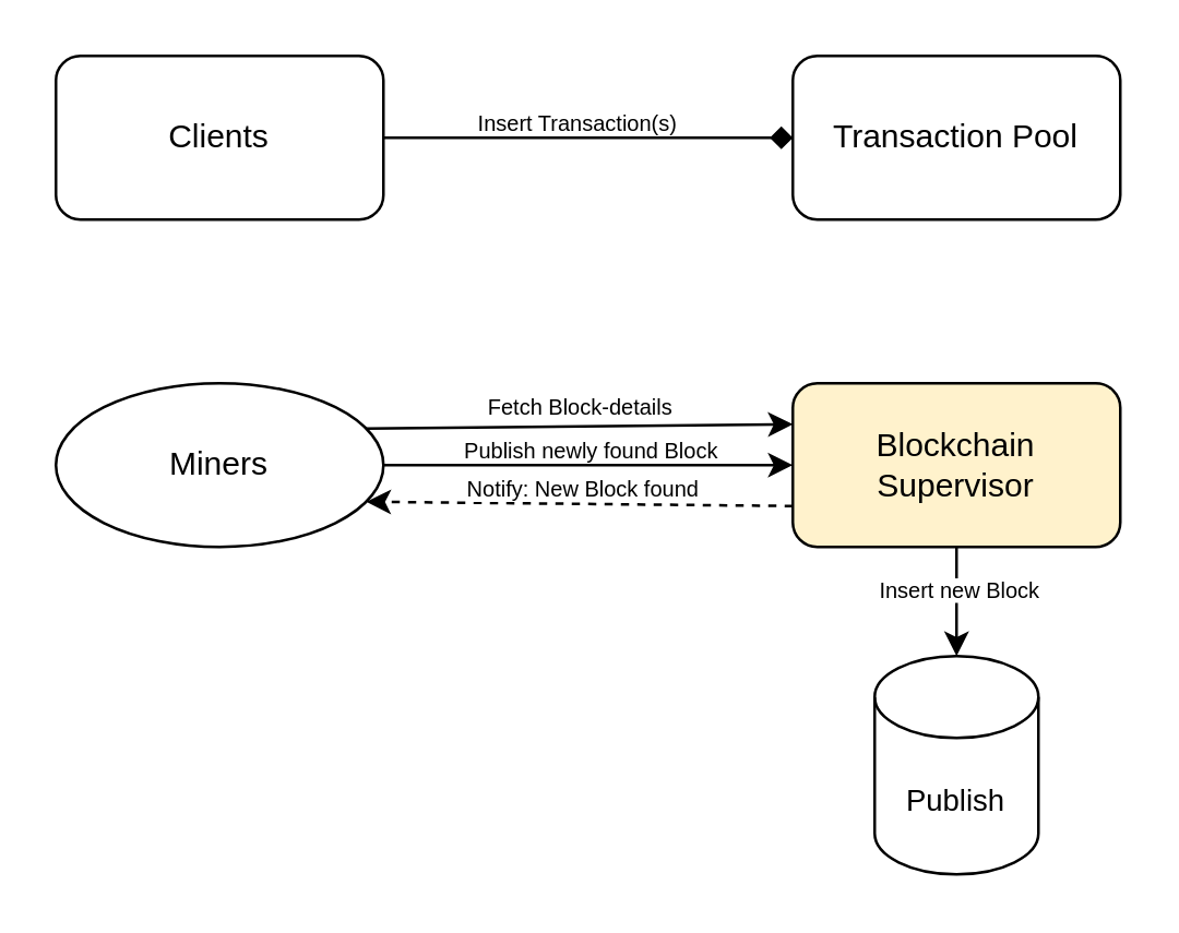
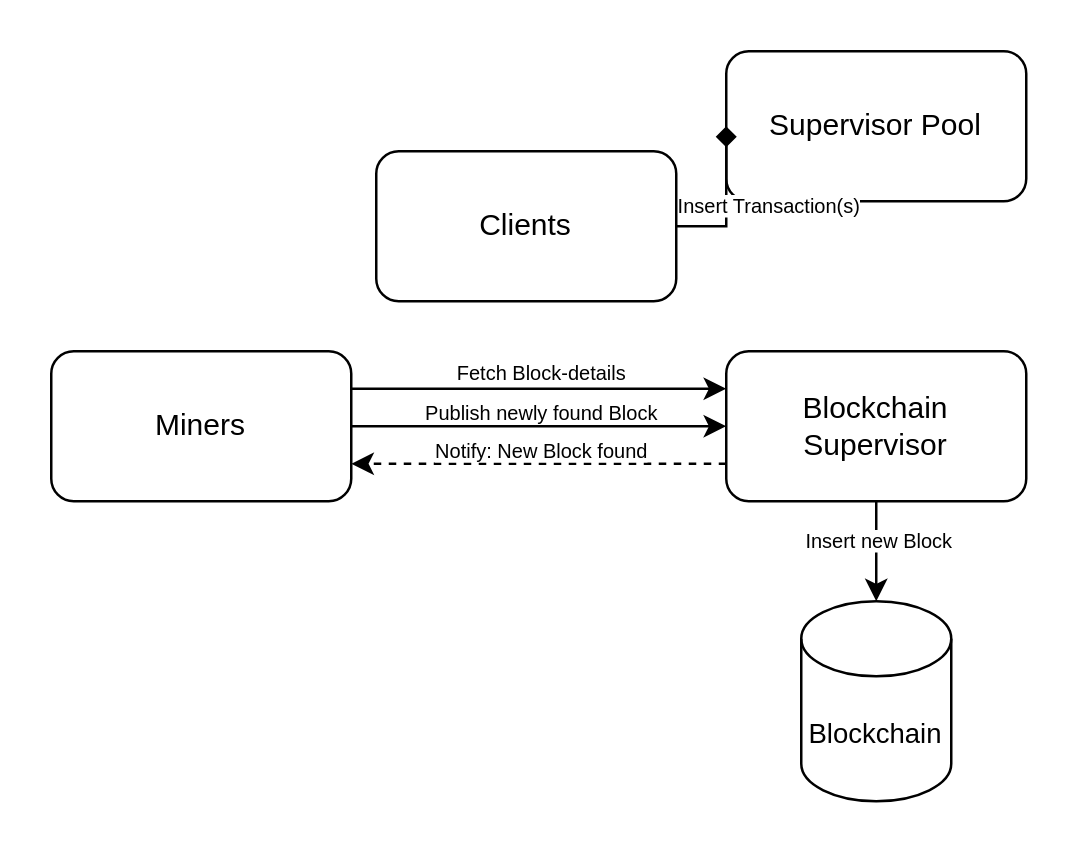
- <mxCell id="5" value="Clients" style="rounded=1;whiteSpace=wrap;html=1;" vertex="1" parent="1"><mxGeometry x="20" y="20" width="120" height="60" as="geometry" /></mxCell>
+ <mxCell id="5" value="Clients" style="rounded=1;whiteSpace=wrap;html=1;" vertex="1" parent="1"><mxGeometry x="150" y="60" width="120" height="60" as="geometry" /></mxCell>
- <mxCell id="2" value="Transaction Pool" style="rounded=1;whiteSpace=wrap;html=1;" vertex="1" parent="1"><mxGeometry x="290" y="20" width="120" height="60" as="geometry" /></mxCell>
+ <mxCell id="2" value="Supervisor Pool" style="rounded=1;whiteSpace=wrap;html=1;" vertex="1" parent="1"><mxGeometry x="290" y="20" width="120" height="60" as="geometry" /></mxCell>
- <mxCell id="6" value="Miners" style="ellipse;whiteSpace=wrap;html=1;" vertex="1" parent="1"><mxGeometry x="20" y="140" width="120" height="60" as="geometry" /></mxCell>
+ <mxCell id="6" value="Miners" style="rounded=1;whiteSpace=wrap;html=1;" vertex="1" parent="1"><mxGeometry x="20" y="140" width="120" height="60" as="geometry" /></mxCell>
- <mxCell id="9" value="Blockchain Supervisor" style="rounded=1;whiteSpace=wrap;html=1;fillColor=#fff2cc;" vertex="1" parent="1"><mxGeometry x="290" y="140" width="120" height="60" as="geometry" /></mxCell>
+ <mxCell id="9" value="Blockchain Supervisor" style="rounded=1;whiteSpace=wrap;html=1;" vertex="1" parent="1"><mxGeometry x="290" y="140" width="120" height="60" as="geometry" /></mxCell>
- <mxCell id="16" value="&lt;font style=&quot;font-size: 11px&quot;&gt;Publish&lt;/font&gt;" style="shape=cylinder3;whiteSpace=wrap;html=1;boundedLbl=1;backgroundOutline=1;size=15;fontSize=8;" vertex="1" parent="1"><mxGeometry x="320" y="240" width="60" height="80" as="geometry" /></mxCell>
+ <mxCell id="16" value="&lt;font style=&quot;font-size: 11px&quot;&gt;Blockchain&lt;/font&gt;" style="shape=cylinder3;whiteSpace=wrap;html=1;boundedLbl=1;backgroundOutline=1;size=15;fontSize=8;" vertex="1" parent="1"><mxGeometry x="320" y="240" width="60" height="80" as="geometry" /></mxCell>
